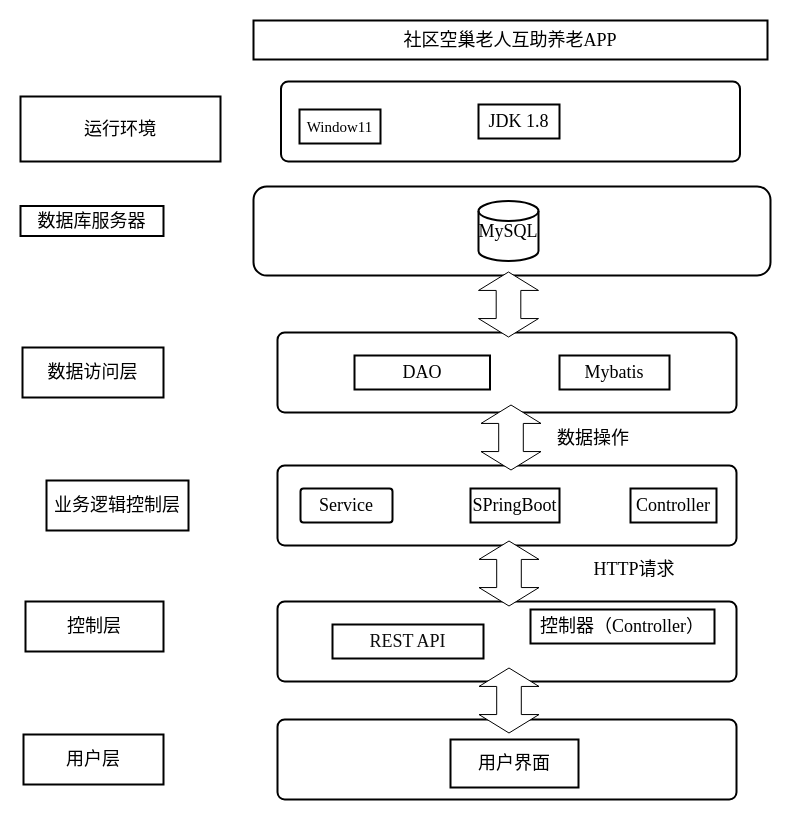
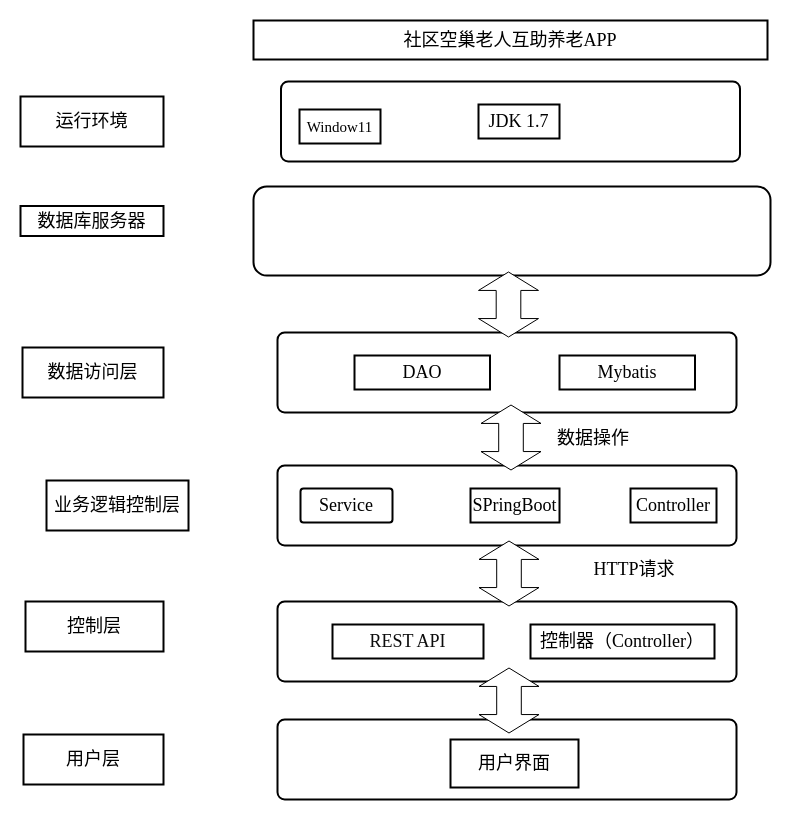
- <mxCell id="19" value="&lt;span style=&quot;font-family: 宋体; background-image: initial; background-position: initial; background-size: initial; background-repeat: initial; background-attachment: initial; background-origin: initial; background-clip: initial; font-weight: normal;&quot; lang=&quot;EN-US&quot;&gt;&lt;font style=&quot;font-size: 18px;&quot;&gt;JDK 1.8&lt;/font&gt;&lt;/span&gt;" style="whiteSpace=wrap;html=1;strokeWidth=2;fillColor=swimlane;fontStyle=1;spacingTop=0;rounded=0;arcSize=9;points=[];fontFamily=Permanent Marker;hachureGap=8;fillWeight=1;" parent="1" vertex="1"><mxGeometry x="478" y="104" width="81" height="34" as="geometry" /></mxCell>
+ <mxCell id="19" value="&lt;span style=&quot;font-family: 宋体; background-image: initial; background-position: initial; background-size: initial; background-repeat: initial; background-attachment: initial; background-origin: initial; background-clip: initial; font-weight: normal;&quot; lang=&quot;EN-US&quot;&gt;&lt;font style=&quot;font-size: 18px;&quot;&gt;JDK 1.7&lt;/font&gt;&lt;/span&gt;" style="whiteSpace=wrap;html=1;strokeWidth=2;fillColor=swimlane;fontStyle=1;spacingTop=0;rounded=0;arcSize=9;points=[];fontFamily=Permanent Marker;hachureGap=8;fillWeight=1;" parent="1" vertex="1"><mxGeometry x="478" y="104" width="81" height="34" as="geometry" /></mxCell>
- <mxCell id="16" value="&lt;span style=&quot;font-weight: normal;&quot;&gt;&lt;font face=&quot;宋体&quot; style=&quot;font-size: 18px;&quot;&gt;运行环境&lt;/font&gt;&lt;/span&gt;" style="whiteSpace=wrap;html=1;strokeWidth=2;fillColor=swimlane;fontStyle=1;spacingTop=0;rounded=0;arcSize=9;points=[];fontFamily=Permanent Marker;hachureGap=8;fillWeight=1;" parent="1" vertex="1"><mxGeometry x="20" y="96" width="200" height="65" as="geometry" /></mxCell>
+ <mxCell id="16" value="&lt;span style=&quot;font-weight: normal;&quot;&gt;&lt;font face=&quot;宋体&quot; style=&quot;font-size: 18px;&quot;&gt;运行环境&lt;/font&gt;&lt;/span&gt;" style="whiteSpace=wrap;html=1;strokeWidth=2;fillColor=swimlane;fontStyle=1;spacingTop=0;rounded=0;arcSize=9;points=[];fontFamily=Permanent Marker;hachureGap=8;fillWeight=1;" parent="1" vertex="1"><mxGeometry x="20" y="96" width="143" height="50" as="geometry" /></mxCell>
- <mxCell id="5" value="&lt;font style=&quot;font-size: 18px;&quot; data-font-src=&quot;https://fonts.googleapis.com/css?family=%E5%AE%8B%E4%BD%93&quot; face=&quot;宋体&quot;&gt;MySQL&lt;/font&gt;" style="strokeWidth=2;html=1;shape=mxgraph.flowchart.database;whiteSpace=wrap;hachureGap=4;fontFamily=Architects Daughter;fontSource=https%3A%2F%2Ffonts.googleapis.com%2Fcss%3Ffamily%3DArchitects%2BDaughter;" parent="1" vertex="1"><mxGeometry x="478" y="200.5" width="60" height="60" as="geometry" /></mxCell>
- <mxCell id="8" value="&lt;span style=&quot;text-align: left; white-space: pre; background-color: rgb(255, 255, 255);&quot;&gt;&lt;font style=&quot;font-size: 18px;&quot; face=&quot;Times New Roman&quot;&gt;Mybatis&lt;/font&gt;&lt;/span&gt;" style="whiteSpace=wrap;html=1;strokeWidth=2;fillColor=swimlane;fontStyle=0;spacingTop=0;rounded=0;arcSize=9;points=[];fontFamily=Permanent Marker;hachureGap=8;fillWeight=1;strokeColor=default;" parent="1" vertex="1"><mxGeometry x="559" y="355" width="110" height="34" as="geometry" /></mxCell>
+ <mxCell id="8" value="&lt;span style=&quot;text-align: left; white-space: pre; background-color: rgb(255, 255, 255);&quot;&gt;&lt;font style=&quot;font-size: 18px;&quot; face=&quot;Times New Roman&quot;&gt;Mybatis&lt;/font&gt;&lt;/span&gt;" style="whiteSpace=wrap;html=1;strokeWidth=2;fillColor=swimlane;fontStyle=0;spacingTop=0;rounded=0;arcSize=9;points=[];fontFamily=Permanent Marker;hachureGap=8;fillWeight=1;strokeColor=default;" parent="1" vertex="1"><mxGeometry x="559" y="355" width="135.5" height="34" as="geometry" /></mxCell>
- <mxCell id="23" value="&lt;div style=&quot;text-align: left;&quot;&gt;&lt;span style=&quot;font-size: 18px; white-space: pre;&quot;&gt;&lt;font data-font-src=&quot;https://fonts.googleapis.com/css?family=%E5%AE%8B%E4%BD%93&quot; face=&quot;宋体&quot;&gt;控制器&lt;/font&gt;&lt;font face=&quot;Times New Roman&quot;&gt;（Controller）&lt;/font&gt;&lt;/span&gt;&lt;/div&gt;" style="whiteSpace=wrap;html=1;strokeWidth=2;fillColor=swimlane;fontStyle=0;spacingTop=0;rounded=0;arcSize=9;points=[];fontFamily=Permanent Marker;hachureGap=8;fillWeight=1;strokeColor=default;" parent="1" vertex="1"><mxGeometry x="530" y="609" width="184" height="34" as="geometry" /></mxCell>
+ <mxCell id="23" value="&lt;div style=&quot;text-align: left;&quot;&gt;&lt;span style=&quot;font-size: 18px; white-space: pre;&quot;&gt;&lt;font data-font-src=&quot;https://fonts.googleapis.com/css?family=%E5%AE%8B%E4%BD%93&quot; face=&quot;宋体&quot;&gt;控制器&lt;/font&gt;&lt;font face=&quot;Times New Roman&quot;&gt;（Controller）&lt;/font&gt;&lt;/span&gt;&lt;/div&gt;" style="whiteSpace=wrap;html=1;strokeWidth=2;fillColor=swimlane;fontStyle=0;spacingTop=0;rounded=0;arcSize=9;points=[];fontFamily=Permanent Marker;hachureGap=8;fillWeight=1;strokeColor=default;" parent="1" vertex="1"><mxGeometry x="530" y="624" width="184" height="34" as="geometry" /></mxCell>
